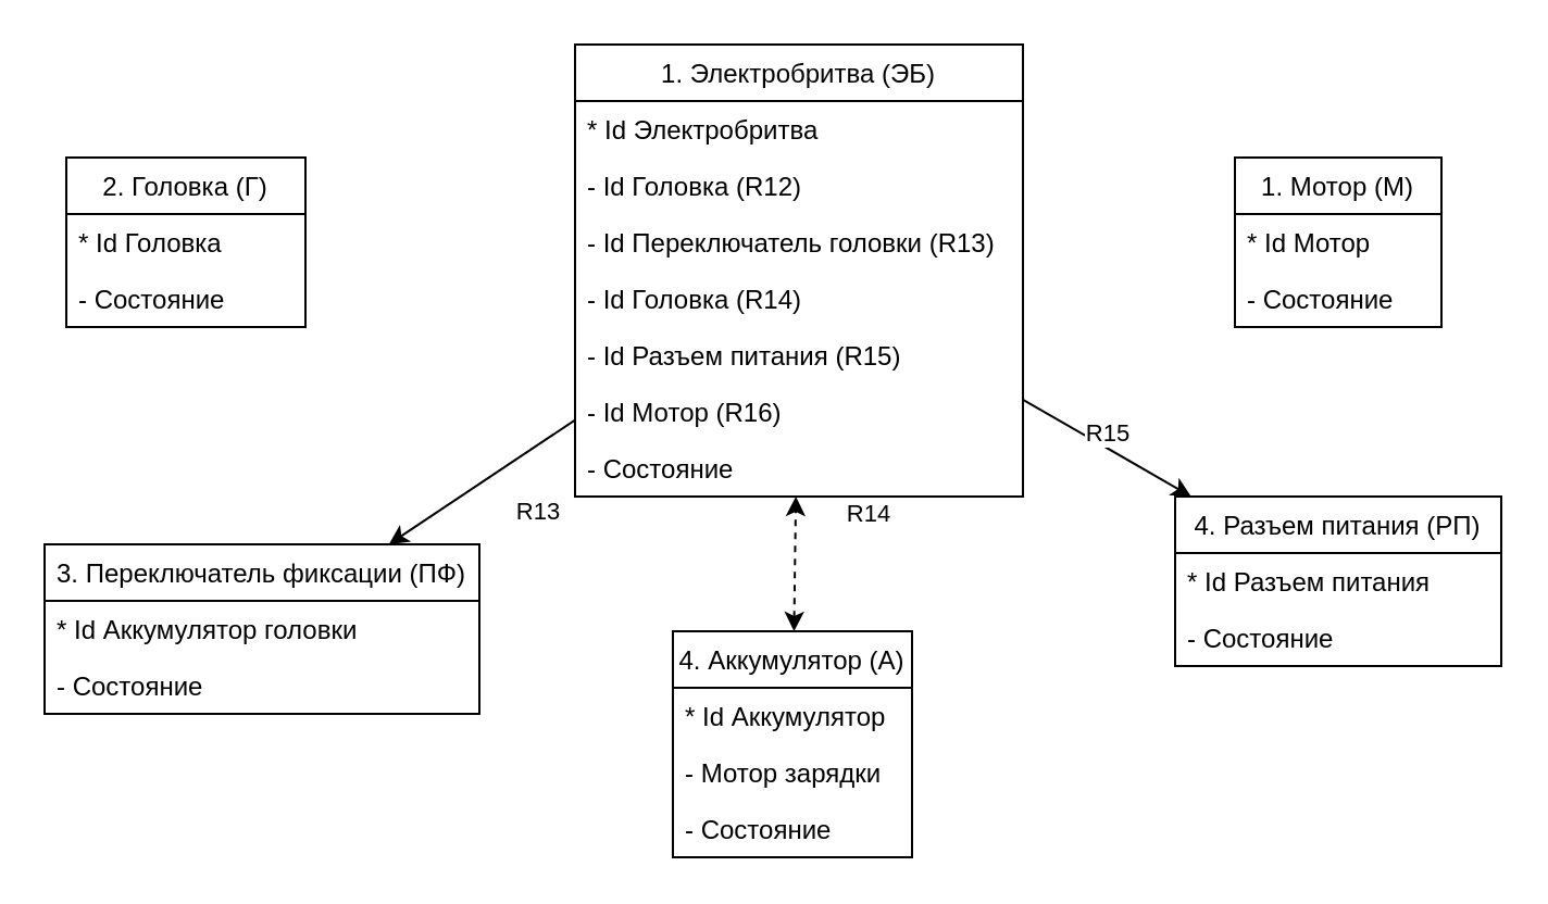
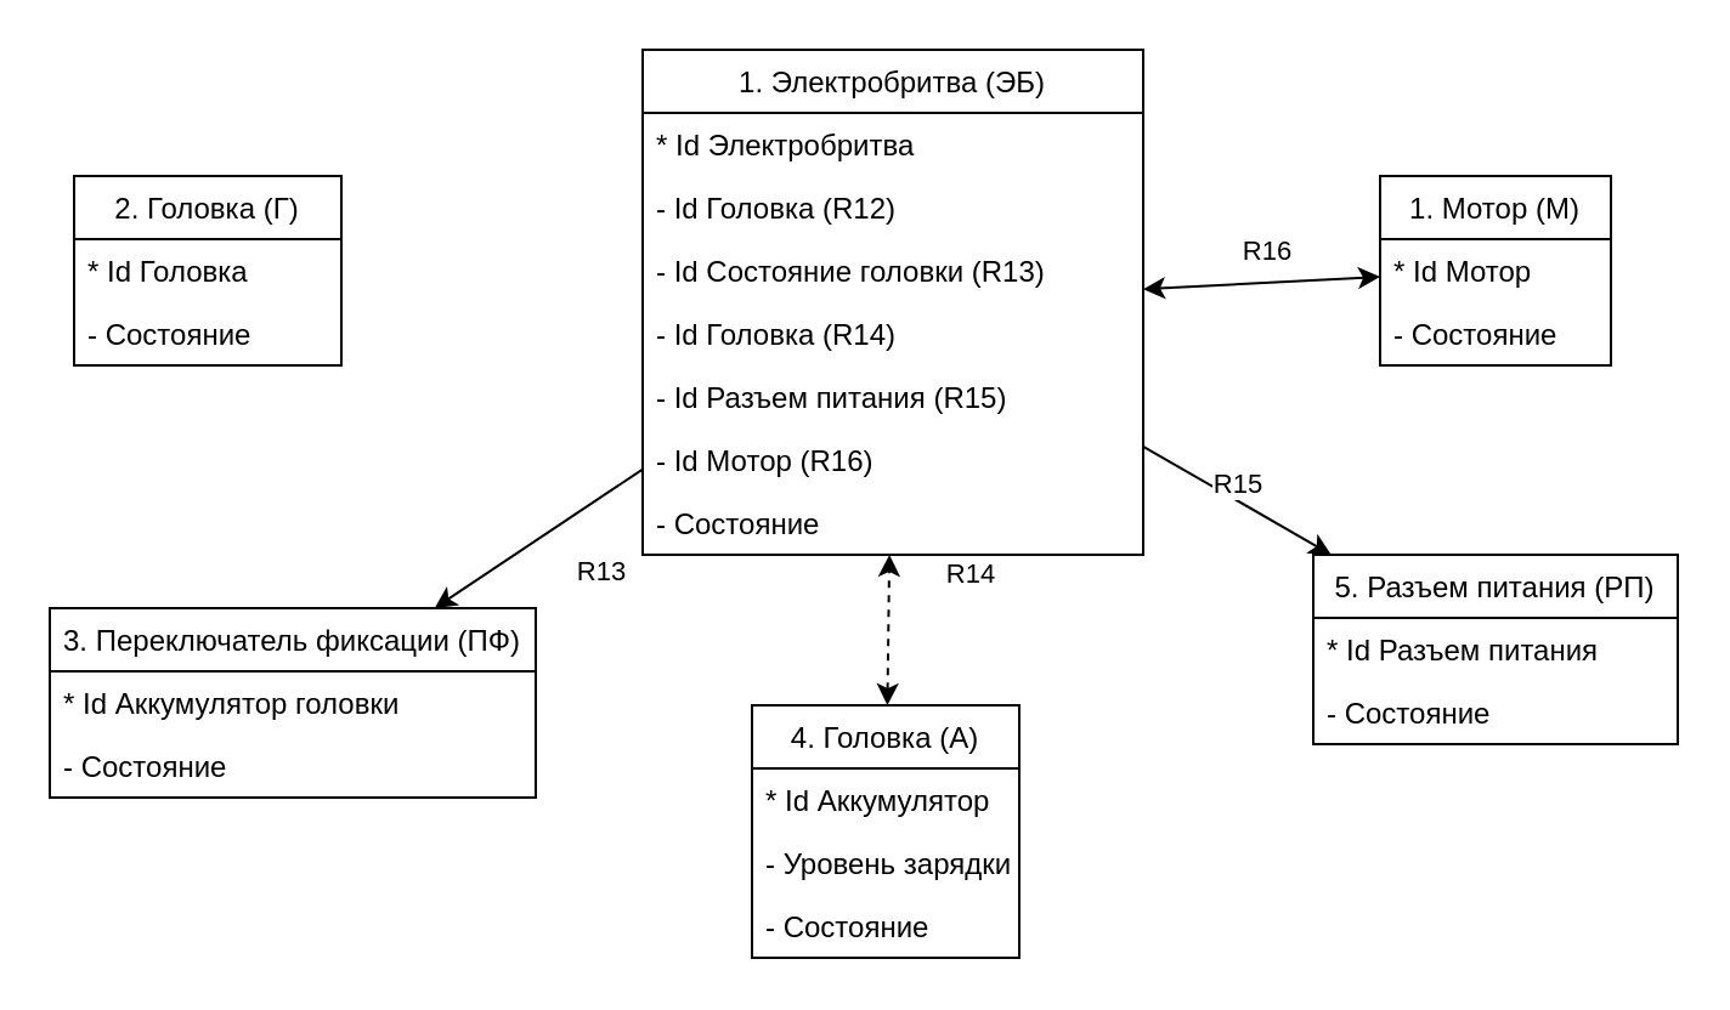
- <mxCell id="5" value="- Id Переключатель головки (R13)" style="text;strokeColor=none;fillColor=none;align=left;verticalAlign=top;spacingLeft=4;spacingRight=4;overflow=hidden;rotatable=0;points=[[0,0.5],[1,0.5]];portConstraint=eastwest;" parent="2" vertex="1"><mxGeometry y="78" width="206" height="26" as="geometry" /></mxCell>
+ <mxCell id="5" value="- Id Состояние головки (R13)" style="text;strokeColor=none;fillColor=none;align=left;verticalAlign=top;spacingLeft=4;spacingRight=4;overflow=hidden;rotatable=0;points=[[0,0.5],[1,0.5]];portConstraint=eastwest;" parent="2" vertex="1"><mxGeometry y="78" width="206" height="26" as="geometry" /></mxCell>
+ <mxCell id="33" value="" style="endArrow=classic;startArrow=classic;html=1;" parent="1" source="30" target="2" edge="1"><mxGeometry width="50" height="50" relative="1" as="geometry"><mxPoint x="560" y="134" as="sourcePoint" /><mxPoint x="480" y="134" as="targetPoint" /></mxGeometry></mxCell>
+ <mxCell id="34" value="R16" style="edgeLabel;html=1;align=center;verticalAlign=middle;resizable=0;points=[];" parent="33" vertex="1" connectable="0"><mxGeometry x="-0.251" relative="1" as="geometry"><mxPoint x="-10" y="-13" as="offset" /></mxGeometry></mxCell>
- <mxCell id="25" value="4. Разъем питания (РП)" style="swimlane;fontStyle=0;childLayout=stackLayout;horizontal=1;startSize=26;fillColor=none;horizontalStack=0;resizeParent=1;resizeParentMax=0;resizeLast=0;collapsible=1;marginBottom=0;" parent="1" vertex="1"><mxGeometry x="540" y="228" width="150" height="78" as="geometry"><mxRectangle x="650" y="290" width="130" height="26" as="alternateBounds" /></mxGeometry></mxCell>
+ <mxCell id="25" value="5. Разъем питания (РП)" style="swimlane;fontStyle=0;childLayout=stackLayout;horizontal=1;startSize=26;fillColor=none;horizontalStack=0;resizeParent=1;resizeParentMax=0;resizeLast=0;collapsible=1;marginBottom=0;" parent="1" vertex="1"><mxGeometry x="540" y="228" width="150" height="78" as="geometry"><mxRectangle x="650" y="290" width="130" height="26" as="alternateBounds" /></mxGeometry></mxCell>
- <mxCell id="17" value="4. Аккумулятор (А)" style="swimlane;fontStyle=0;childLayout=stackLayout;horizontal=1;startSize=26;fillColor=none;horizontalStack=0;resizeParent=1;resizeParentMax=0;resizeLast=0;collapsible=1;marginBottom=0;" parent="1" vertex="1"><mxGeometry x="309" y="290" width="110" height="104" as="geometry"><mxRectangle x="650" y="290" width="130" height="26" as="alternateBounds" /></mxGeometry></mxCell>
+ <mxCell id="17" value="4. Головка (А)" style="swimlane;fontStyle=0;childLayout=stackLayout;horizontal=1;startSize=26;fillColor=none;horizontalStack=0;resizeParent=1;resizeParentMax=0;resizeLast=0;collapsible=1;marginBottom=0;" parent="1" vertex="1"><mxGeometry x="309" y="290" width="110" height="104" as="geometry"><mxRectangle x="650" y="290" width="130" height="26" as="alternateBounds" /></mxGeometry></mxCell>
- <mxCell id="19" value="- Мотор зарядки    " style="text;strokeColor=none;fillColor=none;align=left;verticalAlign=top;spacingLeft=4;spacingRight=4;overflow=hidden;rotatable=0;points=[[0,0.5],[1,0.5]];portConstraint=eastwest;" parent="17" vertex="1"><mxGeometry y="52" width="110" height="26" as="geometry" /></mxCell>
+ <mxCell id="19" value="- Уровень зарядки    " style="text;strokeColor=none;fillColor=none;align=left;verticalAlign=top;spacingLeft=4;spacingRight=4;overflow=hidden;rotatable=0;points=[[0,0.5],[1,0.5]];portConstraint=eastwest;" parent="17" vertex="1"><mxGeometry y="52" width="110" height="26" as="geometry" /></mxCell>
